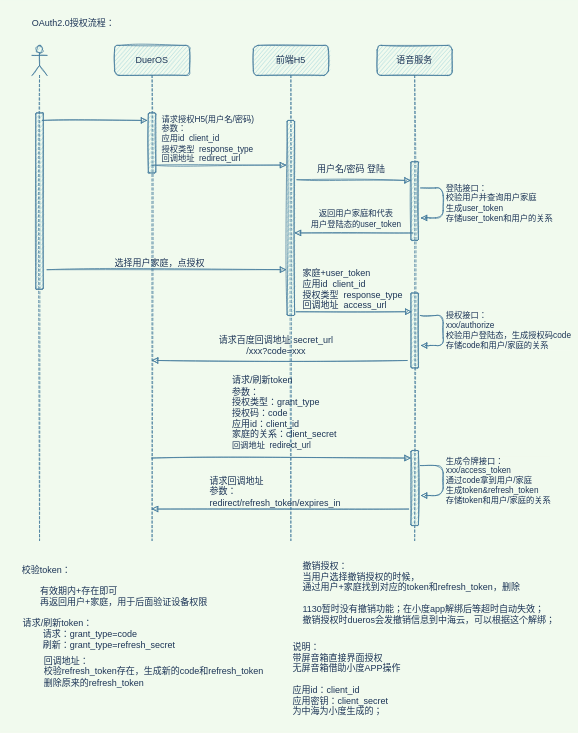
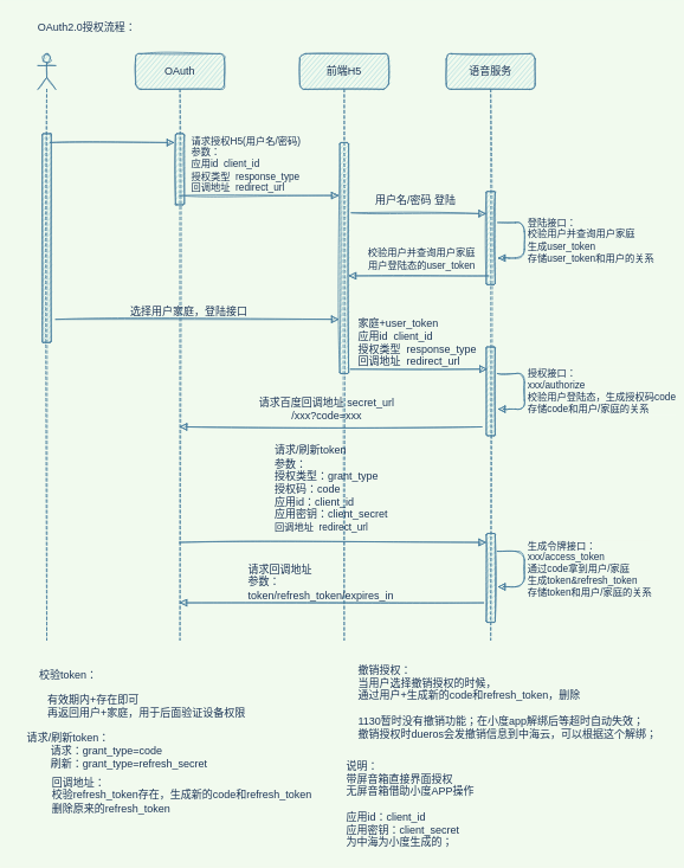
- <mxCell id="2" value="DuerOS" style="shape=umlLifeline;perimeter=lifelinePerimeter;whiteSpace=wrap;html=1;container=1;collapsible=0;recursiveResize=0;outlineConnect=0;fillColor=#A8DADC;strokeColor=#457B9D;fontColor=#1D3557;rounded=1;sketch=1;" parent="1" vertex="1"><mxGeometry x="152" y="60" width="100" height="660" as="geometry" /></mxCell>
+ <mxCell id="2" value="OAuth" style="shape=umlLifeline;perimeter=lifelinePerimeter;whiteSpace=wrap;html=1;container=1;collapsible=0;recursiveResize=0;outlineConnect=0;fillColor=#A8DADC;strokeColor=#457B9D;fontColor=#1D3557;rounded=1;sketch=1;" parent="1" vertex="1"><mxGeometry x="152" y="60" width="100" height="660" as="geometry" /></mxCell>
- <mxCell id="36" value="&lt;div style=&quot;text-align: center&quot;&gt;&lt;font face=&quot;helvetica&quot;&gt;&lt;span style=&quot;font-size: 11px;&quot;&gt;返回用户家庭和代表&lt;/span&gt;&lt;/font&gt;&lt;/div&gt;&lt;div style=&quot;text-align: center&quot;&gt;&lt;font face=&quot;helvetica&quot;&gt;&lt;span style=&quot;font-size: 11px;&quot;&gt;用户登陆态的user_token&lt;/span&gt;&lt;/font&gt;&lt;/div&gt;" style="text;whiteSpace=wrap;html=1;rounded=1;labelBackgroundColor=none;fontColor=#1D3557;sketch=1;" parent="1" vertex="1"><mxGeometry x="412" y="270" width="180" height="60" as="geometry" /></mxCell>
+ <mxCell id="36" value="&lt;div style=&quot;text-align: center&quot;&gt;&lt;font face=&quot;helvetica&quot;&gt;&lt;span style=&quot;font-size: 11px;&quot;&gt;校验用户并查询用户家庭&lt;/span&gt;&lt;/font&gt;&lt;/div&gt;&lt;div style=&quot;text-align: center&quot;&gt;&lt;font face=&quot;helvetica&quot;&gt;&lt;span style=&quot;font-size: 11px;&quot;&gt;用户登陆态的user_token&lt;/span&gt;&lt;/font&gt;&lt;/div&gt;" style="text;whiteSpace=wrap;html=1;rounded=1;labelBackgroundColor=none;fontColor=#1D3557;sketch=1;" parent="1" vertex="1"><mxGeometry x="412" y="270" width="180" height="60" as="geometry" /></mxCell>
- <mxCell id="10" value="选择用户家庭，点授权" style="text;html=1;align=center;verticalAlign=middle;resizable=0;points=[];autosize=1;strokeColor=none;rounded=1;fontColor=#1D3557;sketch=1;" parent="1" vertex="1"><mxGeometry x="142" y="340" width="140" height="20" as="geometry" /></mxCell>
+ <mxCell id="10" value="选择用户家庭，登陆接口" style="text;html=1;align=center;verticalAlign=middle;resizable=0;points=[];autosize=1;strokeColor=none;rounded=1;fontColor=#1D3557;sketch=1;" parent="1" vertex="1"><mxGeometry x="142" y="340" width="140" height="20" as="geometry" /></mxCell>
- <mxCell id="37" value="家庭+user_token&#10;应用id  client_id&#10;授权类型  response_type&#10;回调地址  access_url" style="text;whiteSpace=wrap;html=1;fontColor=#1D3557;sketch=1;" parent="1" vertex="1"><mxGeometry x="400.75" y="350" width="160" height="70" as="geometry" /></mxCell>
+ <mxCell id="37" value="家庭+user_token&#10;应用id  client_id&#10;授权类型  response_type&#10;回调地址  redirect_url" style="text;whiteSpace=wrap;html=1;fontColor=#1D3557;sketch=1;" parent="1" vertex="1"><mxGeometry x="400.75" y="350" width="160" height="70" as="geometry" /></mxCell>
- <mxCell id="21" value="请求/刷新token&lt;br&gt;参数：&lt;br&gt;授权类型：grant_type&lt;br&gt;授权码：code&lt;br&gt;应用id：client_id&lt;br&gt;家庭的关系：client_secret&lt;br&gt;&lt;span style=&quot;font-size: 11px;&quot;&gt;回调地址&amp;nbsp; redirect_url&lt;/span&gt;" style="text;html=1;align=left;verticalAlign=middle;resizable=0;points=[];autosize=1;strokeColor=none;rounded=1;fontColor=#1D3557;labelBackgroundColor=none;sketch=1;" parent="1" vertex="1"><mxGeometry x="307" y="500" width="140" height="100" as="geometry" /></mxCell>
+ <mxCell id="21" value="请求/刷新token&lt;br&gt;参数：&lt;br&gt;授权类型：grant_type&lt;br&gt;授权码：code&lt;br&gt;应用id：client_id&lt;br&gt;应用密钥：client_secret&lt;br&gt;&lt;span style=&quot;font-size: 11px;&quot;&gt;回调地址&amp;nbsp; redirect_url&lt;/span&gt;" style="text;html=1;align=left;verticalAlign=middle;resizable=0;points=[];autosize=1;strokeColor=none;rounded=1;fontColor=#1D3557;labelBackgroundColor=none;sketch=1;" parent="1" vertex="1"><mxGeometry x="307" y="500" width="140" height="100" as="geometry" /></mxCell>
- <mxCell id="24" value="请求回调地址&lt;br&gt;参数：&lt;br&gt;redirect/refresh_token/expires_in" style="text;html=1;align=left;verticalAlign=middle;resizable=0;points=[];autosize=1;strokeColor=none;rounded=1;fontColor=#1D3557;sketch=1;" parent="1" vertex="1"><mxGeometry x="277" y="630" width="180" height="50" as="geometry" /></mxCell>
+ <mxCell id="24" value="请求回调地址&lt;br&gt;参数：&lt;br&gt;token/refresh_token/expires_in" style="text;html=1;align=left;verticalAlign=middle;resizable=0;points=[];autosize=1;strokeColor=none;rounded=1;fontColor=#1D3557;sketch=1;" parent="1" vertex="1"><mxGeometry x="277" y="630" width="180" height="50" as="geometry" /></mxCell>
- <mxCell id="30" value="校验token：" style="text;html=1;align=center;verticalAlign=middle;resizable=0;points=[];autosize=1;strokeColor=none;rounded=1;fontColor=#1D3557;sketch=1;" parent="1" vertex="1"><mxGeometry x="20.75" y="750" width="80" height="20" as="geometry" /></mxCell>
+ <mxCell id="30" value="校验token：" style="text;html=1;align=center;verticalAlign=middle;resizable=0;points=[];autosize=1;strokeColor=none;rounded=1;fontColor=#1D3557;sketch=1;" parent="1" vertex="1"><mxGeometry x="35.75" y="750" width="80" height="20" as="geometry" /></mxCell>
- <mxCell id="34" value="撤销授权：&lt;br&gt;当用户选择撤销授权的时候，&lt;br&gt;通过用户+家庭找到对应的token和refresh_token，删除&lt;br&gt;&lt;br&gt;1130暂时没有撤销功能；在小度app解绑后等超时自动失效；&lt;br&gt;撤销授权时dueros会发撤销信息到中海云，可以根据这个解绑；" style="text;html=1;align=left;verticalAlign=middle;resizable=0;points=[];autosize=1;strokeColor=none;rounded=1;fontColor=#1D3557;sketch=1;" parent="1" vertex="1"><mxGeometry x="400.75" y="746" width="347" height="88" as="geometry" /></mxCell>
+ <mxCell id="34" value="撤销授权：&lt;br&gt;当用户选择撤销授权的时候，&lt;br&gt;通过用户+生成新的code和refresh_token，删除&lt;br&gt;&lt;br&gt;1130暂时没有撤销功能；在小度app解绑后等超时自动失效；&lt;br&gt;撤销授权时dueros会发撤销信息到中海云，可以根据这个解绑；" style="text;html=1;align=left;verticalAlign=middle;resizable=0;points=[];autosize=1;strokeColor=none;rounded=1;fontColor=#1D3557;sketch=1;" parent="1" vertex="1"><mxGeometry x="400.75" y="746" width="347" height="88" as="geometry" /></mxCell>
